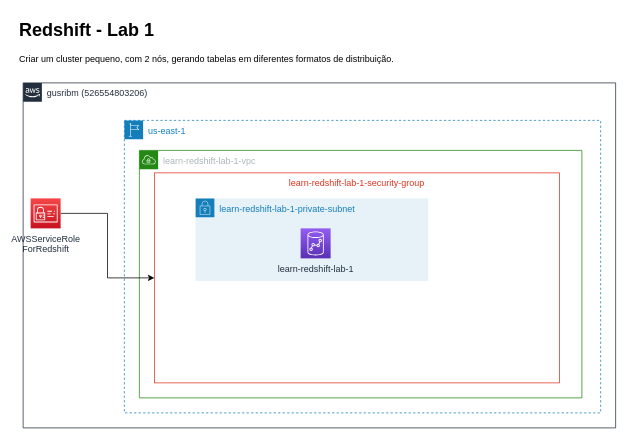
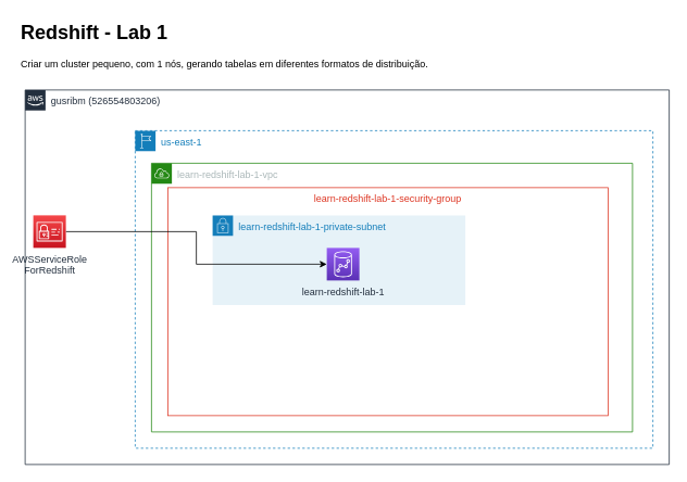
- <mxCell id="2" value="&lt;h1&gt;Redshift - Lab 1&lt;/h1&gt;&lt;p&gt;Criar um cluster pequeno, com 2 nós, gerando tabelas em diferentes formatos de distribuição.&lt;/p&gt;" style="text;html=1;strokeColor=none;fillColor=none;spacing=5;spacingTop=-20;whiteSpace=wrap;overflow=hidden;rounded=0;" vertex="1" parent="1"><mxGeometry x="20" y="20" width="540" height="80" as="geometry" /></mxCell>
+ <mxCell id="2" value="&lt;h1&gt;Redshift - Lab 1&lt;/h1&gt;&lt;p&gt;Criar um cluster pequeno, com 1 nós, gerando tabelas em diferentes formatos de distribuição.&lt;/p&gt;" style="text;html=1;strokeColor=none;fillColor=none;spacing=5;spacingTop=-20;whiteSpace=wrap;overflow=hidden;rounded=0;" vertex="1" parent="1"><mxGeometry x="20" y="20" width="540" height="80" as="geometry" /></mxCell>
- <mxCell id="9" style="edgeStyle=orthogonalEdgeStyle;rounded=0;orthogonalLoop=1;jettySize=auto;html=1;" edge="1" parent="3" source="10" target="6"><mxGeometry relative="1" as="geometry" /></mxCell>
+ <mxCell id="9" style="edgeStyle=orthogonalEdgeStyle;rounded=0;orthogonalLoop=1;jettySize=auto;html=1;entryX=0;entryY=0.5;entryDx=0;entryDy=0;entryPerimeter=0;" edge="1" parent="3" source="10" target="8"><mxGeometry relative="1" as="geometry" /></mxCell>
